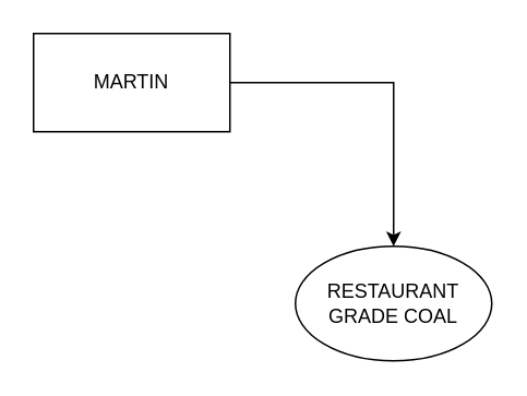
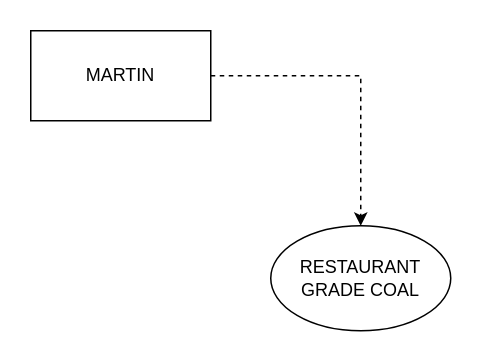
- <mxCell id="2" style="edgeStyle=orthogonalEdgeStyle;rounded=0;orthogonalLoop=1;jettySize=auto;html=1;exitX=1;exitY=0.5;exitDx=0;exitDy=0;" edge="1" parent="1" source="3" target="4"><mxGeometry relative="1" as="geometry" /></mxCell>
+ <mxCell id="2" style="edgeStyle=orthogonalEdgeStyle;rounded=0;orthogonalLoop=1;jettySize=auto;html=1;exitX=1;exitY=0.5;exitDx=0;exitDy=0;dashed=1;" edge="1" parent="1" source="3" target="4"><mxGeometry relative="1" as="geometry" /></mxCell>
